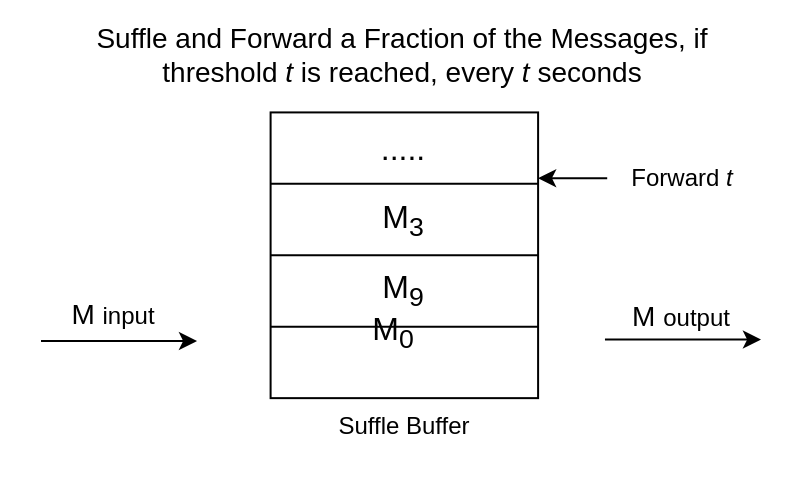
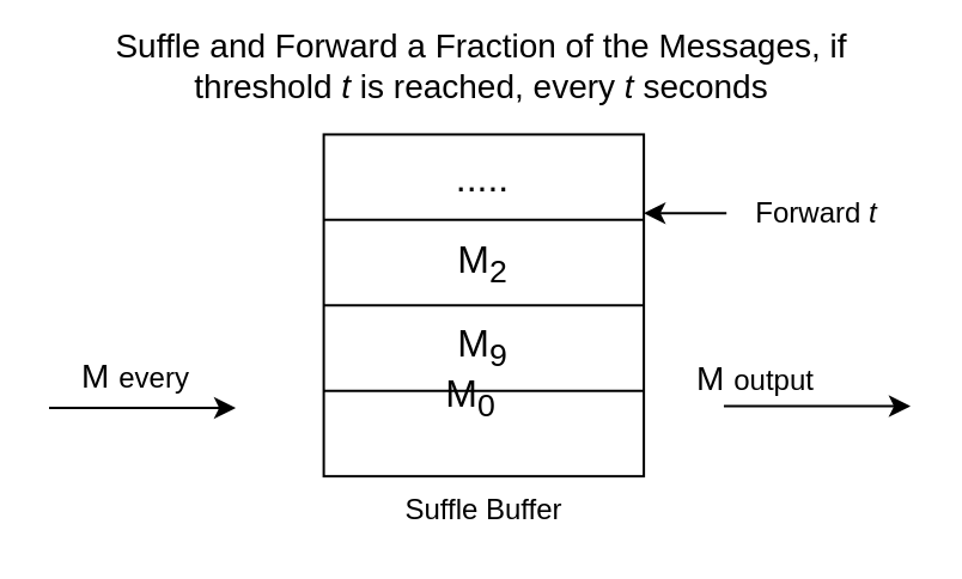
- <mxCell id="9" value="&lt;font style=&quot;font-size: 16px&quot;&gt;Μ&lt;sub&gt;3&lt;/sub&gt;&lt;/font&gt;" style="text;html=1;strokeColor=none;fillColor=none;align=center;verticalAlign=middle;whiteSpace=wrap;rounded=0;" parent="2" vertex="1"><mxGeometry x="159.381" y="82.857" width="44.582" height="14.286" as="geometry" /></mxCell>
+ <mxCell id="9" value="&lt;font style=&quot;font-size: 16px&quot;&gt;Μ&lt;sub&gt;2&lt;/sub&gt;&lt;/font&gt;" style="text;html=1;strokeColor=none;fillColor=none;align=center;verticalAlign=middle;whiteSpace=wrap;rounded=0;" parent="2" vertex="1"><mxGeometry x="159.381" y="82.857" width="44.582" height="14.286" as="geometry" /></mxCell>
- <mxCell id="13" value="&lt;font&gt;&lt;font style=&quot;font-size: 14px&quot;&gt;Μ&amp;nbsp;&lt;/font&gt;&lt;font style=&quot;font-size: 12px&quot;&gt;input&lt;/font&gt;&lt;/font&gt;" style="text;html=1;strokeColor=none;fillColor=none;align=center;verticalAlign=middle;whiteSpace=wrap;rounded=0;" parent="2" vertex="1"><mxGeometry x="14.489" y="130" width="44.582" height="14.286" as="geometry" /></mxCell>
+ <mxCell id="13" value="&lt;font&gt;&lt;font style=&quot;font-size: 14px&quot;&gt;Μ&amp;nbsp;&lt;/font&gt;&lt;font style=&quot;font-size: 12px&quot;&gt;every&lt;/font&gt;&lt;/font&gt;" style="text;html=1;strokeColor=none;fillColor=none;align=center;verticalAlign=middle;whiteSpace=wrap;rounded=0;" parent="2" vertex="1"><mxGeometry x="14.489" y="130" width="44.582" height="14.286" as="geometry" /></mxCell>
- <mxCell id="14" value="&lt;font&gt;&lt;font style=&quot;font-size: 14px&quot;&gt;Μ&amp;nbsp;&lt;/font&gt;&lt;font style=&quot;font-size: 12px&quot;&gt;output&lt;/font&gt;&lt;/font&gt;" style="text;html=1;strokeColor=none;fillColor=none;align=center;verticalAlign=middle;whiteSpace=wrap;rounded=0;" parent="2" vertex="1"><mxGeometry x="297.585" y="130.714" width="44.582" height="14.286" as="geometry" /></mxCell>
+ <mxCell id="14" value="&lt;font&gt;&lt;font style=&quot;font-size: 14px&quot;&gt;Μ&amp;nbsp;&lt;/font&gt;&lt;font style=&quot;font-size: 12px&quot;&gt;output&lt;/font&gt;&lt;/font&gt;" style="text;html=1;strokeColor=none;fillColor=none;align=center;verticalAlign=middle;whiteSpace=wrap;rounded=0;" parent="2" vertex="1"><mxGeometry x="272.585" y="130.714" width="44.582" height="14.286" as="geometry" /></mxCell>
